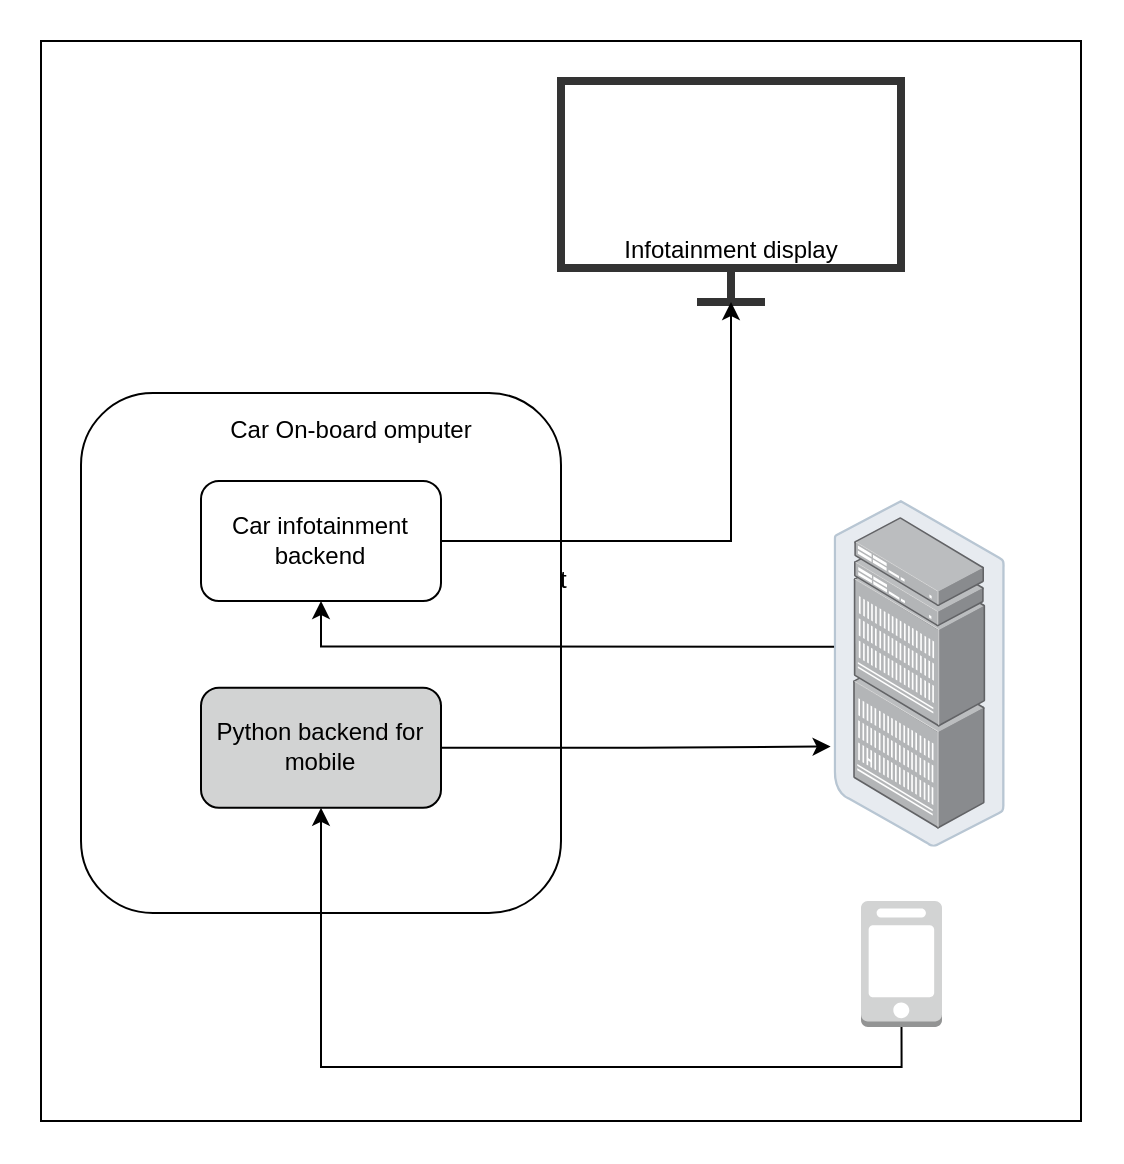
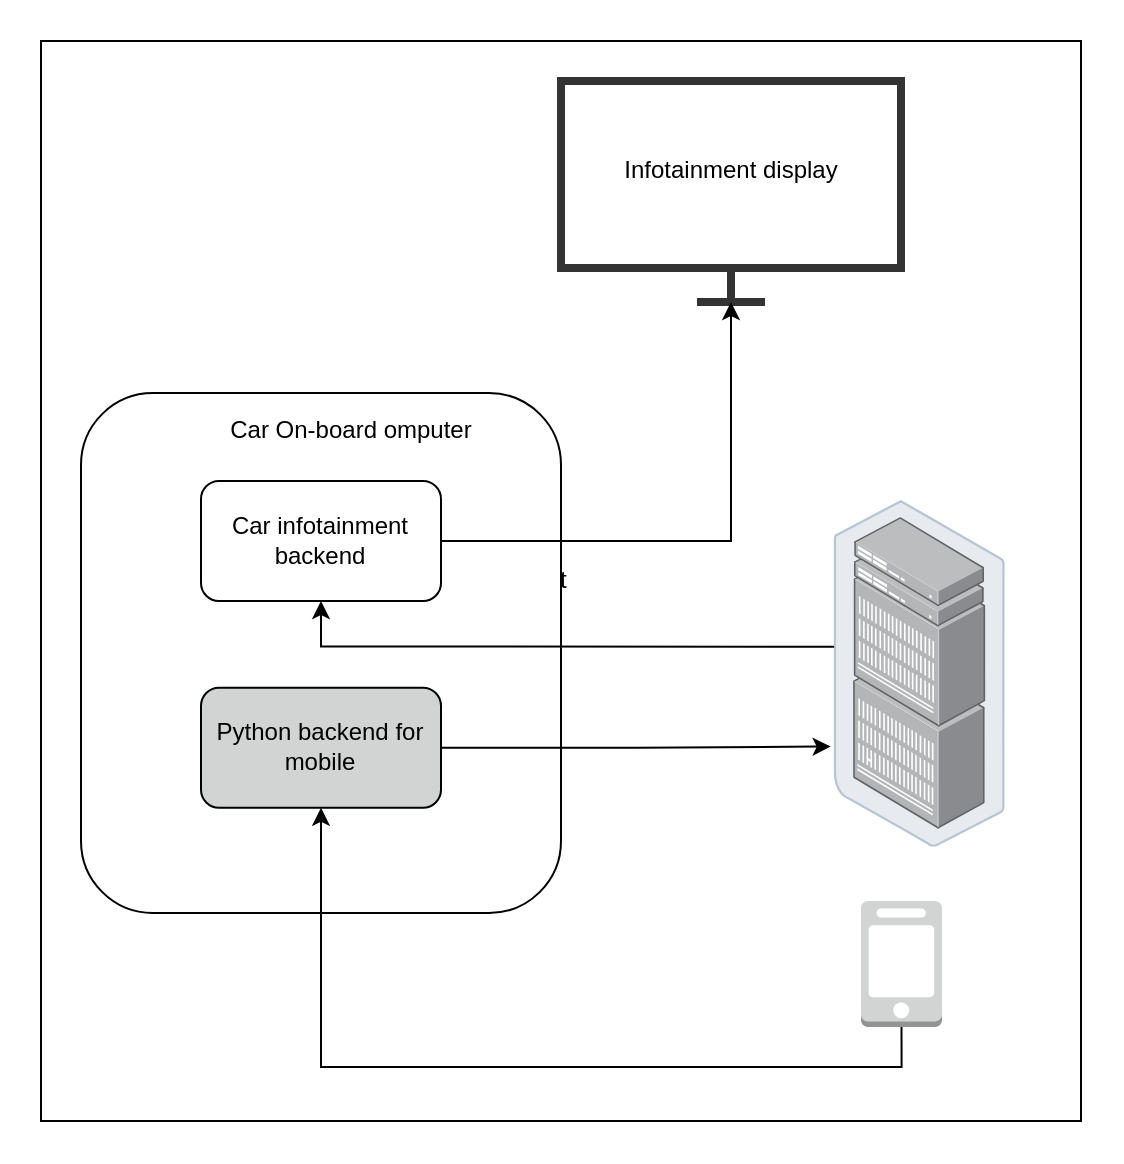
- <mxCell id="9" value="Infotainment display" style="text;html=1;align=center;verticalAlign=middle;whiteSpace=wrap;rounded=0;" vertex="1" parent="1"><mxGeometry x="308.75" y="110" width="112.5" height="30" as="geometry" /></mxCell>
+ <mxCell id="9" value="Infotainment display" style="text;html=1;align=center;verticalAlign=middle;whiteSpace=wrap;rounded=0;" vertex="1" parent="1"><mxGeometry x="308.75" y="70" width="112.5" height="30" as="geometry" /></mxCell>
